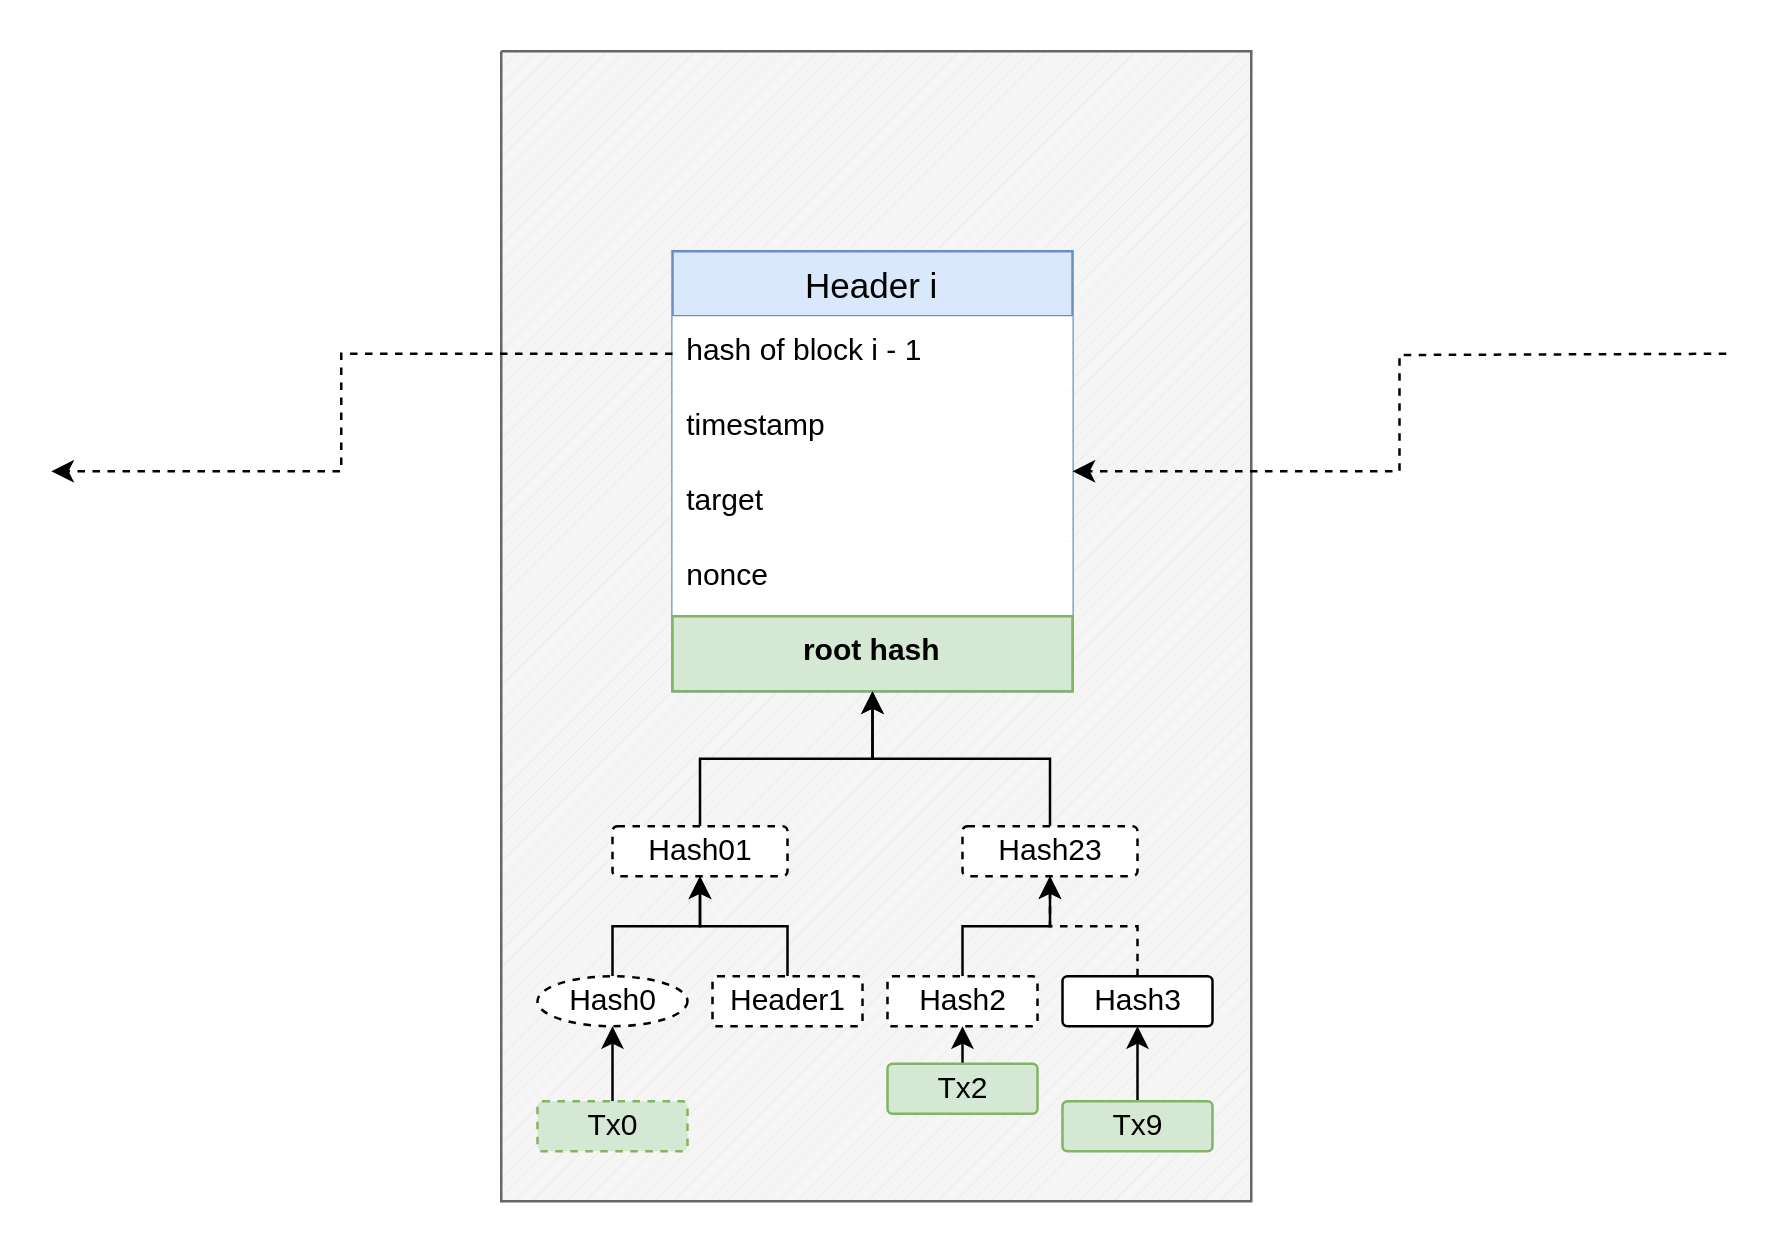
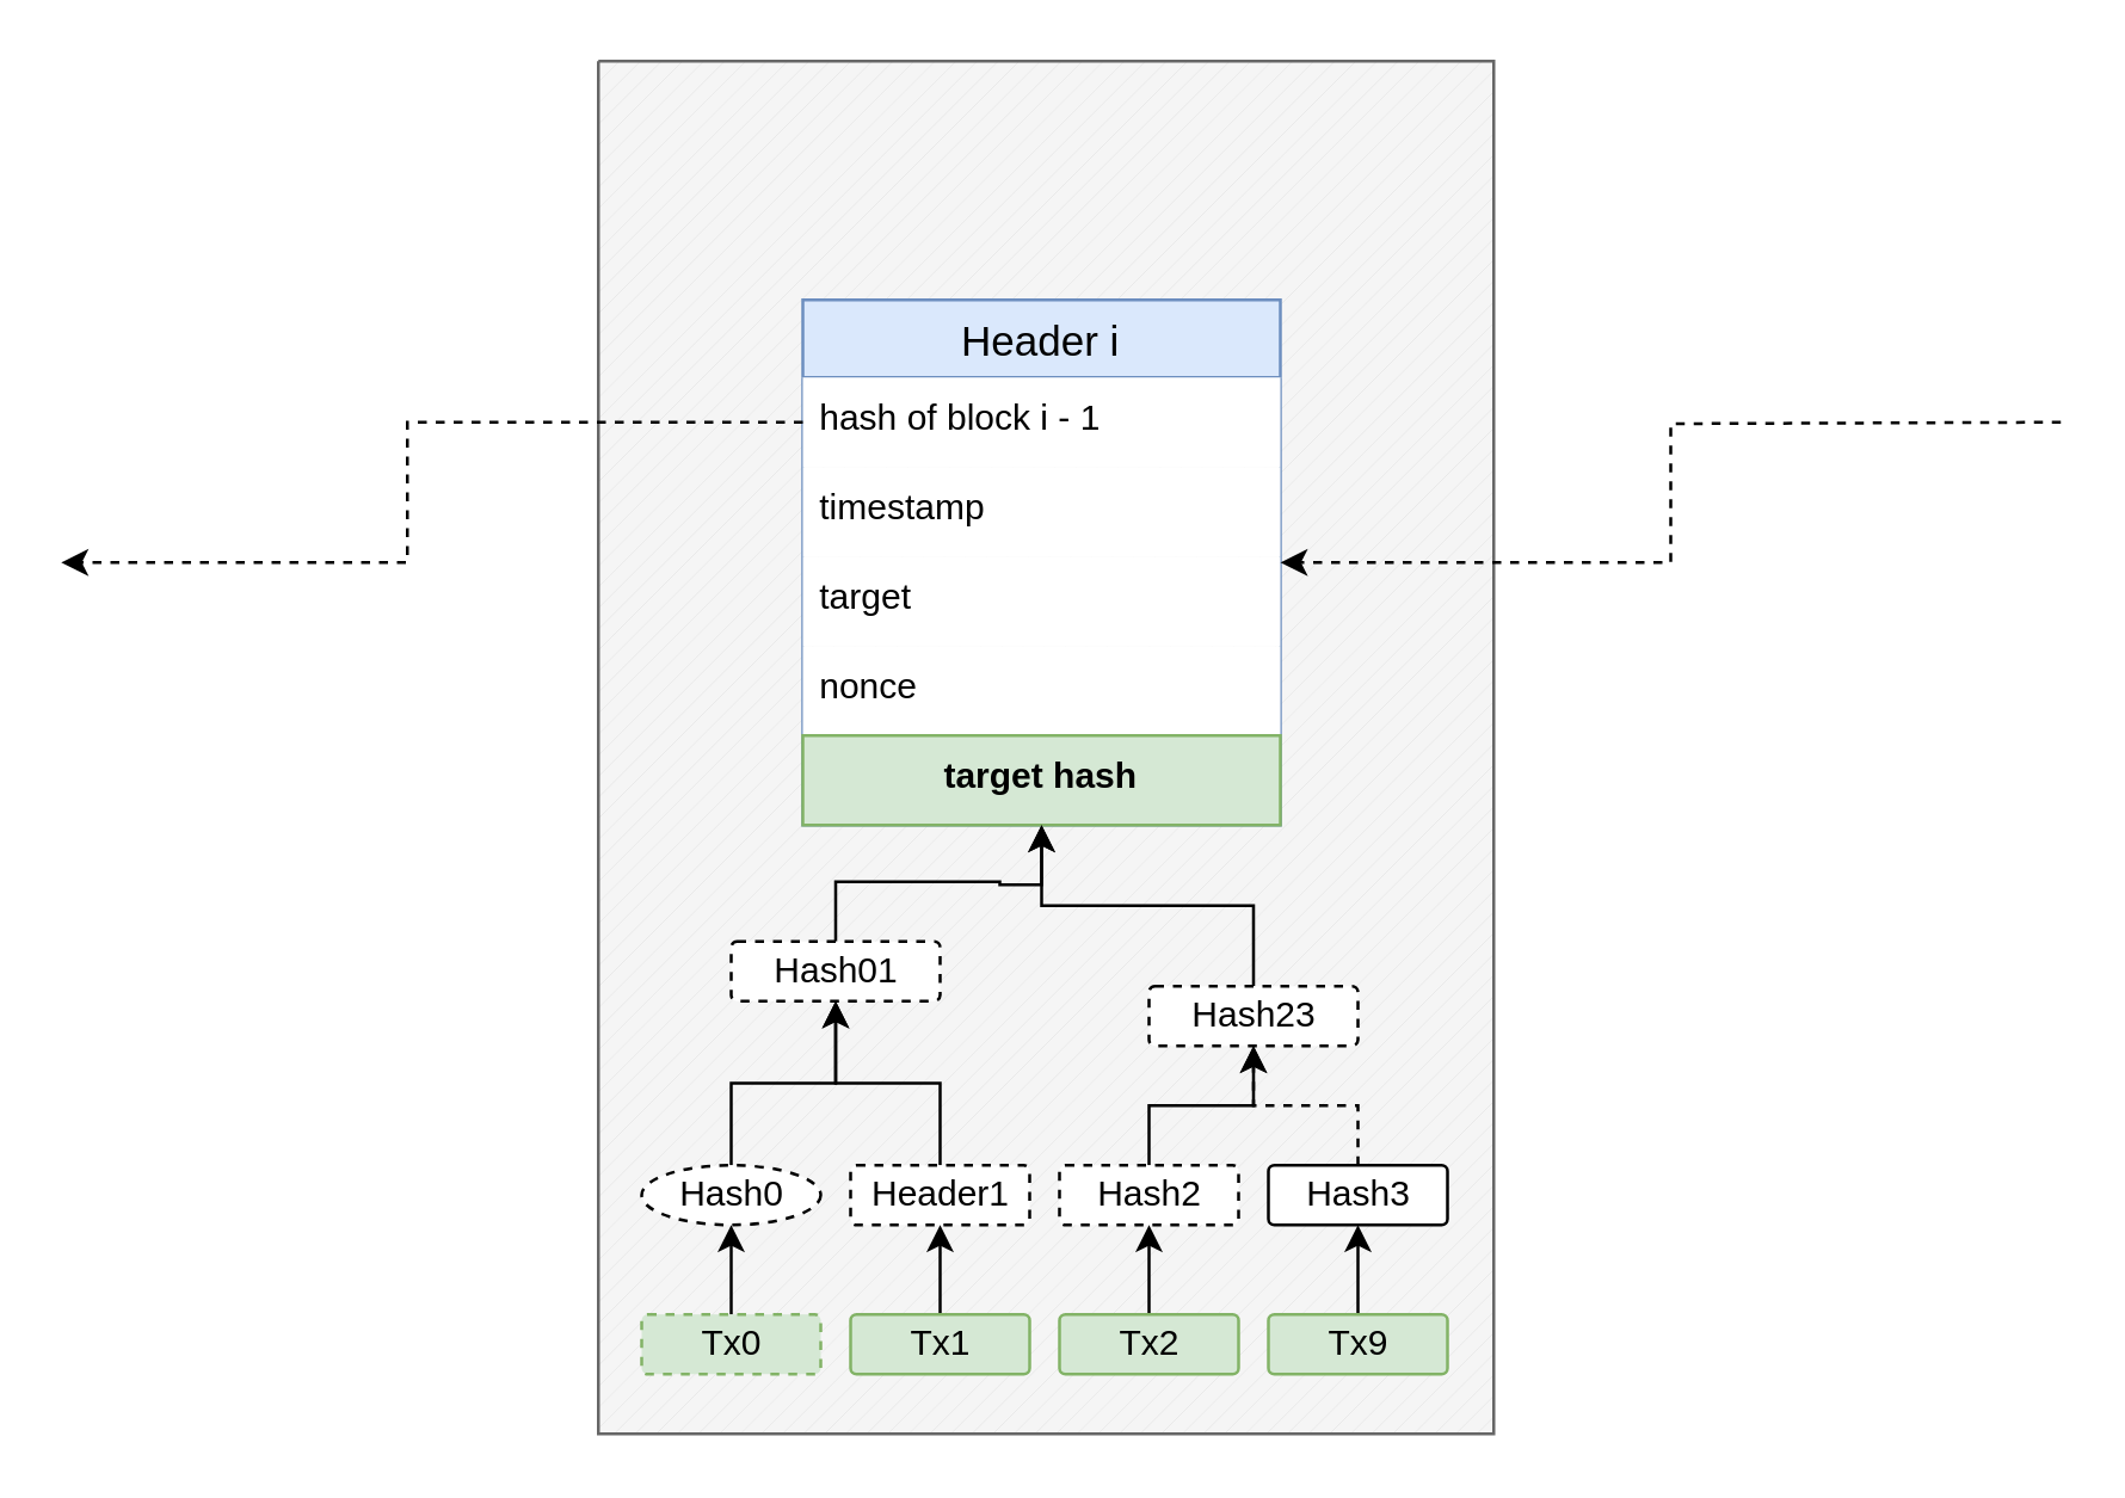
- <mxCell id="8" value="root hash" style="text;spacingLeft=4;spacingRight=4;overflow=hidden;rotatable=0;points=[[0,0.5],[1,0.5]];portConstraint=eastwest;fontSize=12;fontStyle=1;strokeColor=#82b366;rounded=0;sketch=0;fillColor=#d5e8d4;align=center;" vertex="1" parent="3"><mxGeometry y="146" width="160" height="30" as="geometry" /></mxCell>
+ <mxCell id="8" value="target hash" style="text;spacingLeft=4;spacingRight=4;overflow=hidden;rotatable=0;points=[[0,0.5],[1,0.5]];portConstraint=eastwest;fontSize=12;fontStyle=1;strokeColor=#82b366;rounded=0;sketch=0;fillColor=#d5e8d4;align=center;" vertex="1" parent="3"><mxGeometry y="146" width="160" height="30" as="geometry" /></mxCell>
- <mxCell id="10" value="Hash01" style="rounded=1;arcSize=10;whiteSpace=wrap;html=1;align=center;dashed=1;" vertex="1" parent="1"><mxGeometry x="244.5" y="330" width="70" height="20" as="geometry" /></mxCell>
+ <mxCell id="10" value="Hash01" style="rounded=1;arcSize=10;whiteSpace=wrap;html=1;align=center;dashed=1;" vertex="1" parent="1"><mxGeometry x="244.5" y="315" width="70" height="20" as="geometry" /></mxCell>
- <mxCell id="26" value="Tx2" style="rounded=1;arcSize=10;whiteSpace=wrap;html=1;align=center;fillColor=#d5e8d4;strokeColor=#82b366;" vertex="1" parent="1"><mxGeometry x="354.5" y="425" width="60" height="20" as="geometry" /></mxCell>
+ <mxCell id="26" value="Tx2" style="rounded=1;arcSize=10;whiteSpace=wrap;html=1;align=center;fillColor=#d5e8d4;strokeColor=#82b366;" vertex="1" parent="1"><mxGeometry x="354.5" y="440" width="60" height="20" as="geometry" /></mxCell>
+ <mxCell id="23" style="edgeStyle=orthogonalEdgeStyle;rounded=0;orthogonalLoop=1;jettySize=auto;html=1;exitX=0.5;exitY=0;exitDx=0;exitDy=0;entryX=0.5;entryY=1;entryDx=0;entryDy=0;" edge="1" parent="1" source="24" target="16"><mxGeometry relative="1" as="geometry" /></mxCell>
+ <mxCell id="24" value="Tx1" style="rounded=1;arcSize=10;whiteSpace=wrap;html=1;align=center;fillColor=#d5e8d4;strokeColor=#82b366;" vertex="1" parent="1"><mxGeometry x="284.5" y="440" width="60" height="20" as="geometry" /></mxCell>
